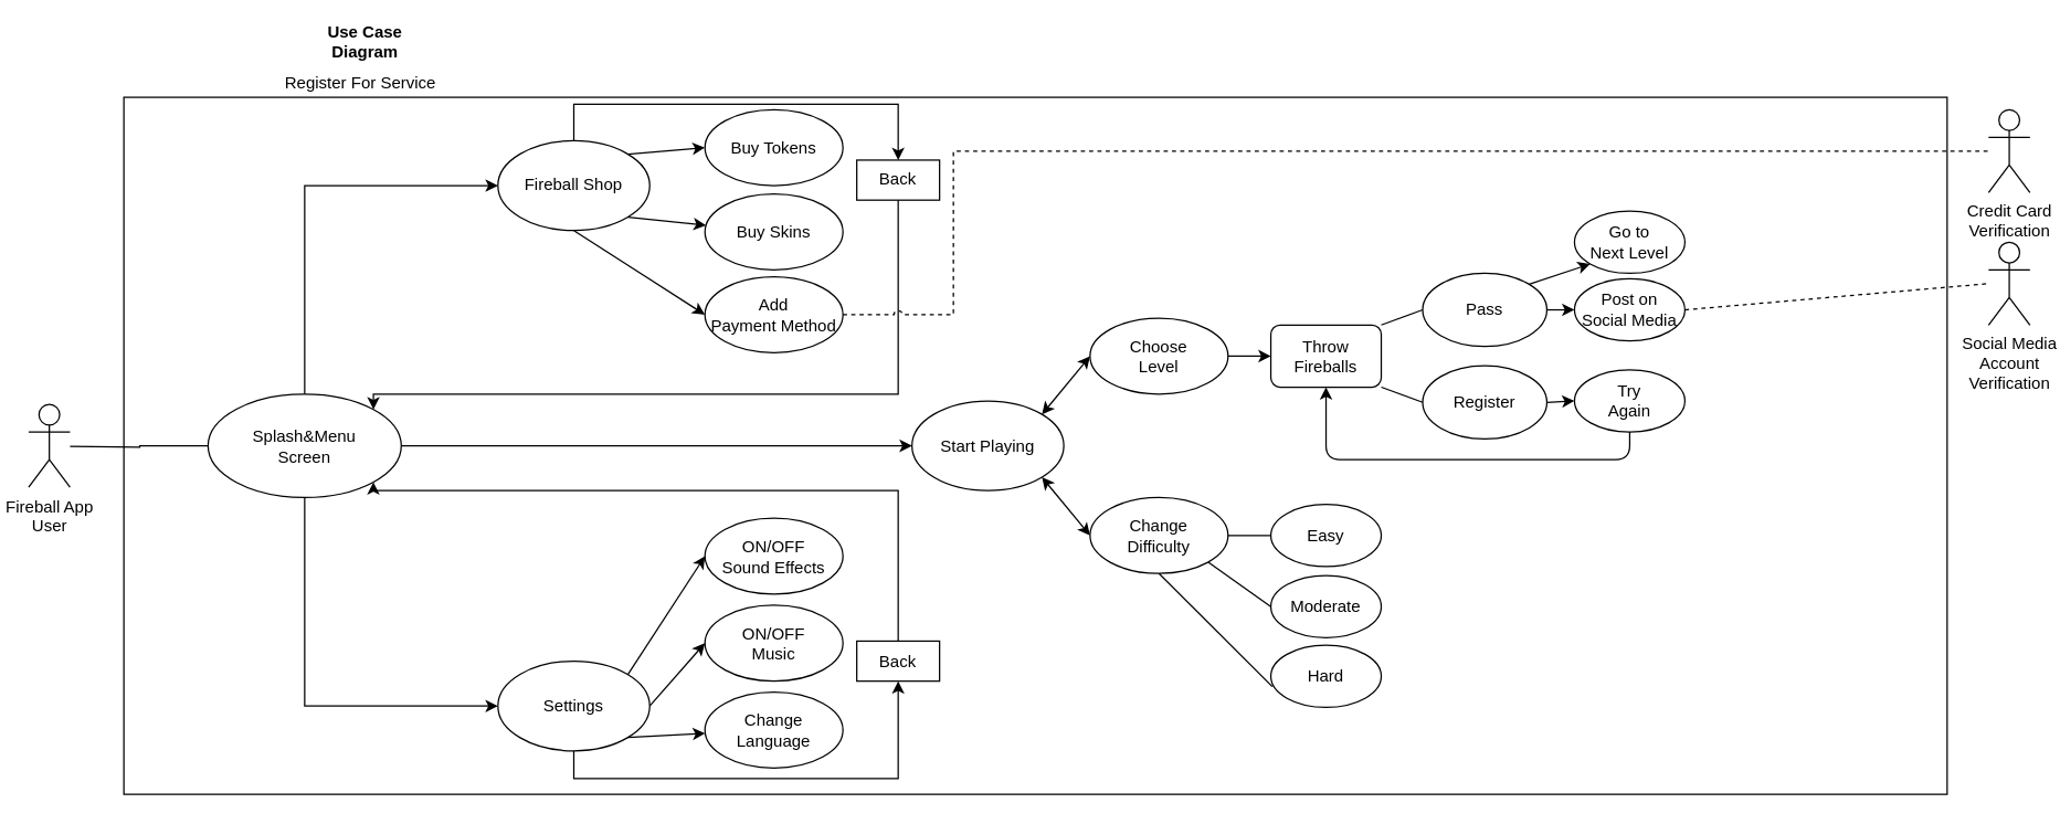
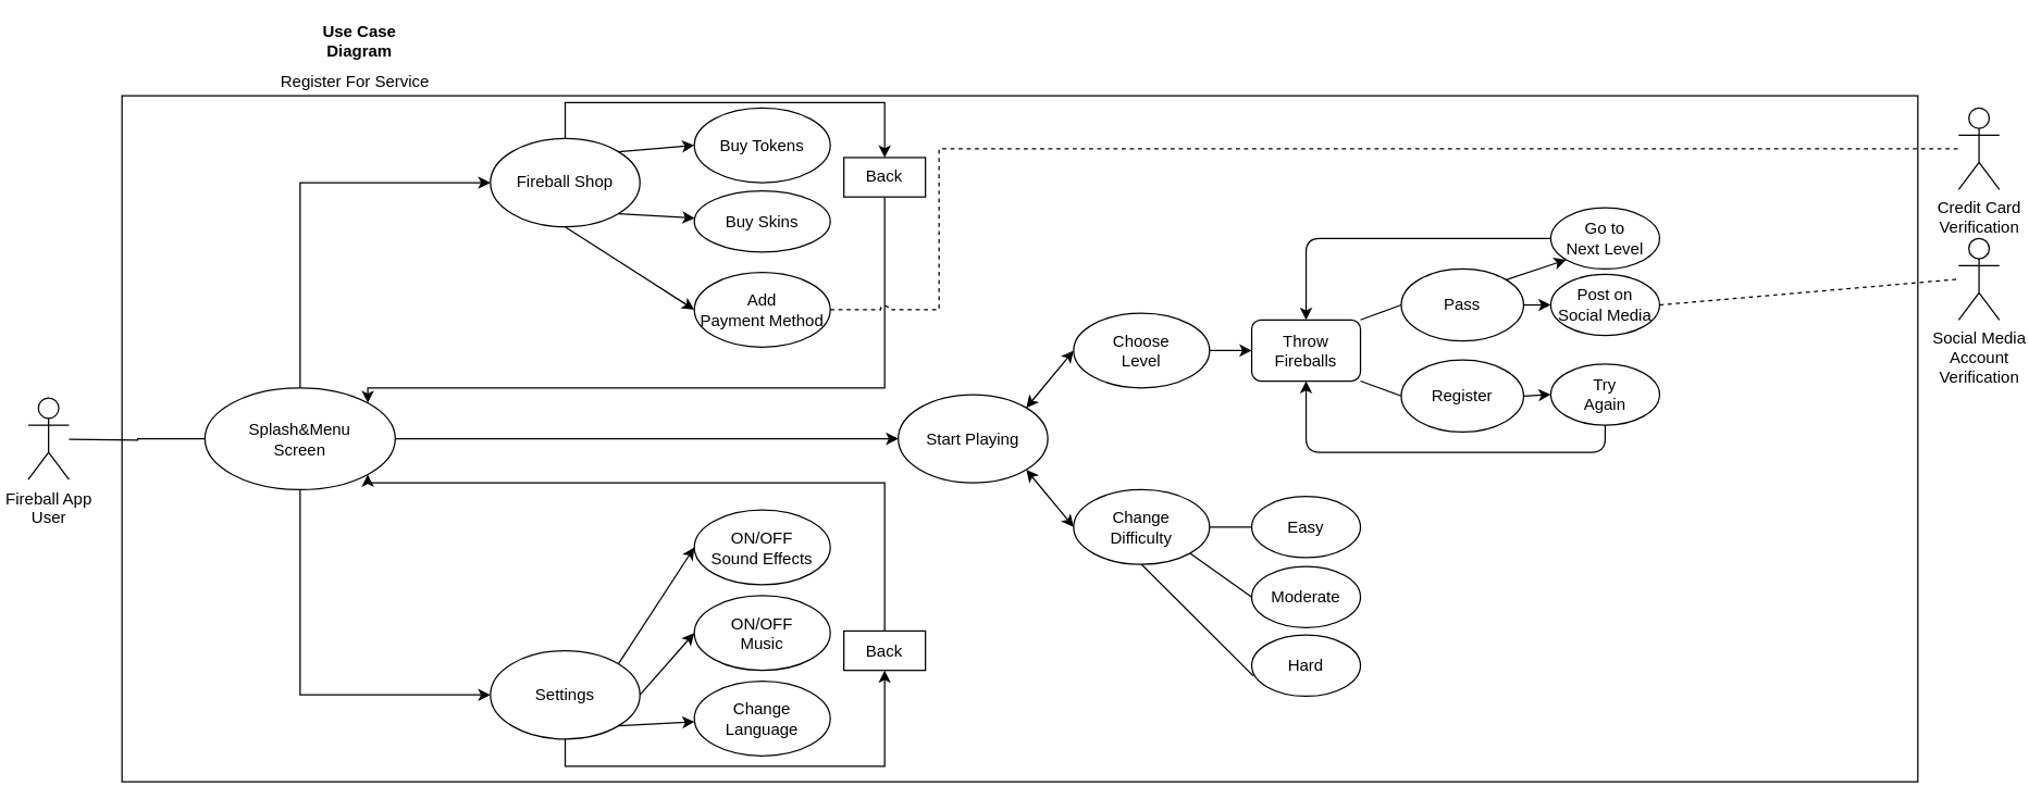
- <mxCell id="28" value="Buy Skins" style="ellipse;whiteSpace=wrap;html=1;fillColor=none;" vertex="1" parent="1"><mxGeometry x="510" y="140" width="100" height="55" as="geometry" /></mxCell>
+ <mxCell id="28" value="Buy Skins" style="ellipse;whiteSpace=wrap;html=1;fillColor=none;" vertex="1" parent="1"><mxGeometry x="510" y="140" width="100" height="45" as="geometry" /></mxCell>
+ <mxCell id="58" style="edgeStyle=orthogonalEdgeStyle;rounded=1;jumpStyle=none;orthogonalLoop=1;jettySize=auto;html=1;exitX=0;exitY=0.5;exitDx=0;exitDy=0;entryX=0.5;entryY=0;entryDx=0;entryDy=0;endArrow=classic;endFill=1;strokeColor=#000000;" edge="1" parent="1" source="59" target="47"><mxGeometry relative="1" as="geometry" /></mxCell>
